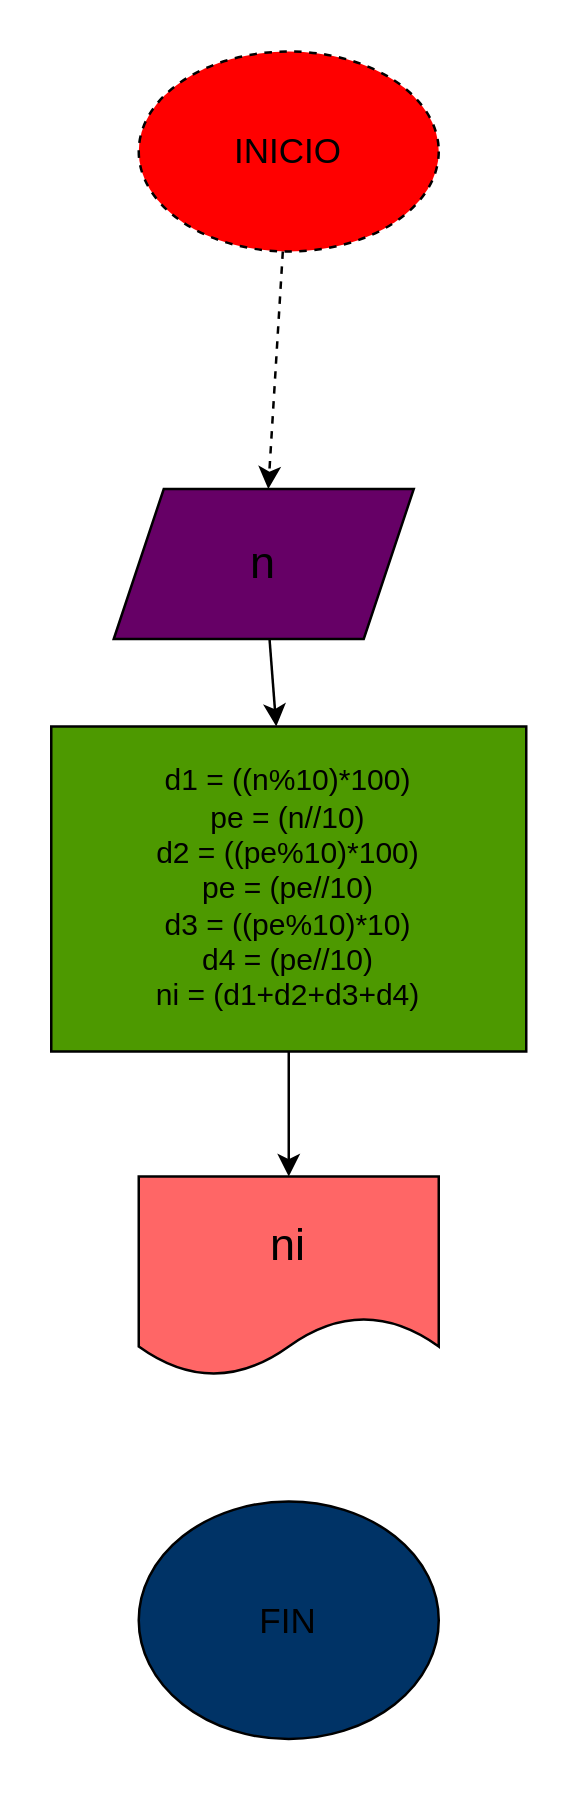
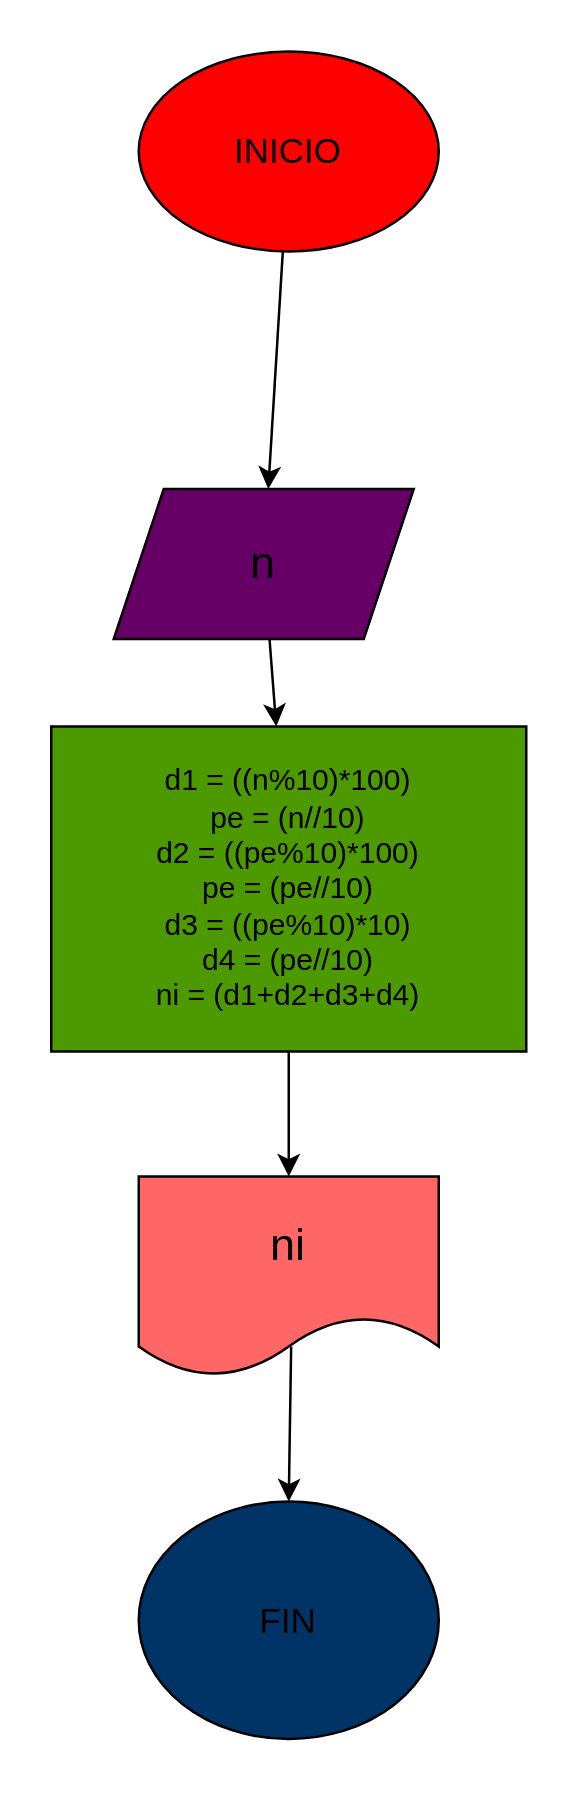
- <mxCell id="3" value="&lt;font style=&quot;font-size: 14px;&quot;&gt;INICIO&lt;/font&gt;" style="ellipse;whiteSpace=wrap;html=1;fillColor=#FF0000;dashed=1;" parent="1" vertex="1"><mxGeometry x="55" y="20" width="120" height="80" as="geometry" /></mxCell>
+ <mxCell id="3" value="&lt;font style=&quot;font-size: 14px;&quot;&gt;INICIO&lt;/font&gt;" style="ellipse;whiteSpace=wrap;html=1;fillColor=#FF0000;" parent="1" vertex="1"><mxGeometry x="55" y="20" width="120" height="80" as="geometry" /></mxCell>
- <mxCell id="2" value="" style="edgeStyle=none;html=1;dashed=1;" parent="1" source="3" target="5" edge="1"><mxGeometry relative="1" as="geometry" /></mxCell>
+ <mxCell id="2" value="" style="edgeStyle=none;html=1;" parent="1" source="3" target="5" edge="1"><mxGeometry relative="1" as="geometry" /></mxCell>
+ <mxCell id="8" value="" style="edgeStyle=none;html=1;exitX=0.508;exitY=0.85;exitDx=0;exitDy=0;exitPerimeter=0;" parent="1" source="9" target="10" edge="1"><mxGeometry relative="1" as="geometry" /></mxCell>
